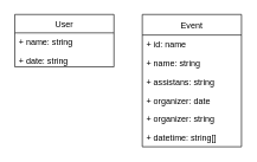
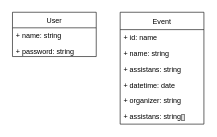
- <mxCell id="4" value="+ date: string" style="text;strokeColor=none;fillColor=none;align=left;verticalAlign=top;spacingLeft=4;spacingRight=4;overflow=hidden;rotatable=0;points=[[0,0.5],[1,0.5]];portConstraint=eastwest;" parent="2" vertex="1"><mxGeometry y="52" width="140" height="22" as="geometry" /></mxCell>
+ <mxCell id="4" value="+ password: string" style="text;strokeColor=none;fillColor=none;align=left;verticalAlign=top;spacingLeft=4;spacingRight=4;overflow=hidden;rotatable=0;points=[[0,0.5],[1,0.5]];portConstraint=eastwest;" parent="2" vertex="1"><mxGeometry y="52" width="140" height="22" as="geometry" /></mxCell>
- <mxCell id="9" value="+ organizer: date" style="text;strokeColor=none;fillColor=none;align=left;verticalAlign=top;spacingLeft=4;spacingRight=4;overflow=hidden;rotatable=0;points=[[0,0.5],[1,0.5]];portConstraint=eastwest;" parent="5" vertex="1"><mxGeometry y="109" width="140" height="26" as="geometry" /></mxCell>
+ <mxCell id="9" value="+ datetime: date" style="text;strokeColor=none;fillColor=none;align=left;verticalAlign=top;spacingLeft=4;spacingRight=4;overflow=hidden;rotatable=0;points=[[0,0.5],[1,0.5]];portConstraint=eastwest;" parent="5" vertex="1"><mxGeometry y="109" width="140" height="26" as="geometry" /></mxCell>
- <mxCell id="11" value="+ datetime: string[]" style="text;strokeColor=none;fillColor=none;align=left;verticalAlign=top;spacingLeft=4;spacingRight=4;overflow=hidden;rotatable=0;points=[[0,0.5],[1,0.5]];portConstraint=eastwest;" parent="5" vertex="1"><mxGeometry y="161" width="140" height="26" as="geometry" /></mxCell>
+ <mxCell id="11" value="+ assistans: string[]" style="text;strokeColor=none;fillColor=none;align=left;verticalAlign=top;spacingLeft=4;spacingRight=4;overflow=hidden;rotatable=0;points=[[0,0.5],[1,0.5]];portConstraint=eastwest;" parent="5" vertex="1"><mxGeometry y="161" width="140" height="26" as="geometry" /></mxCell>
